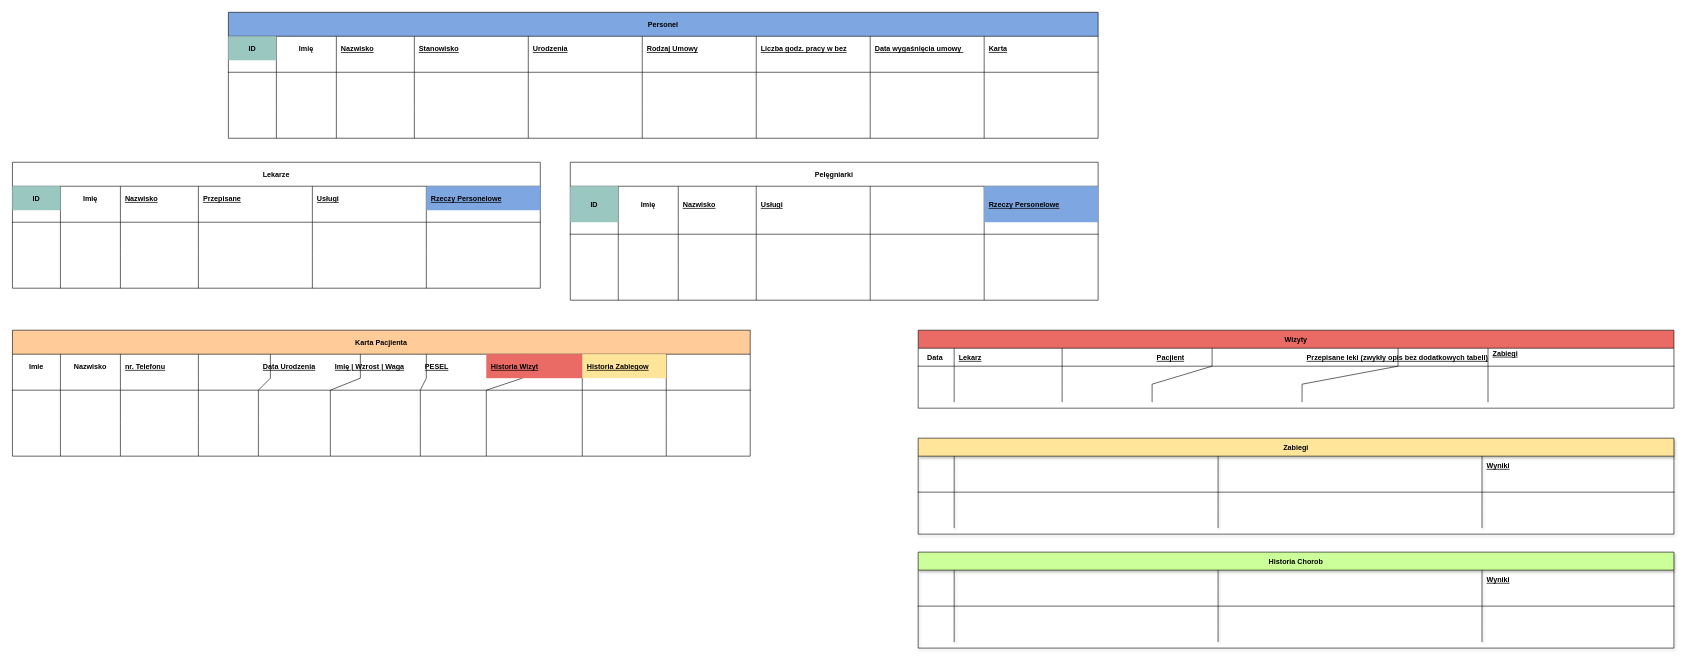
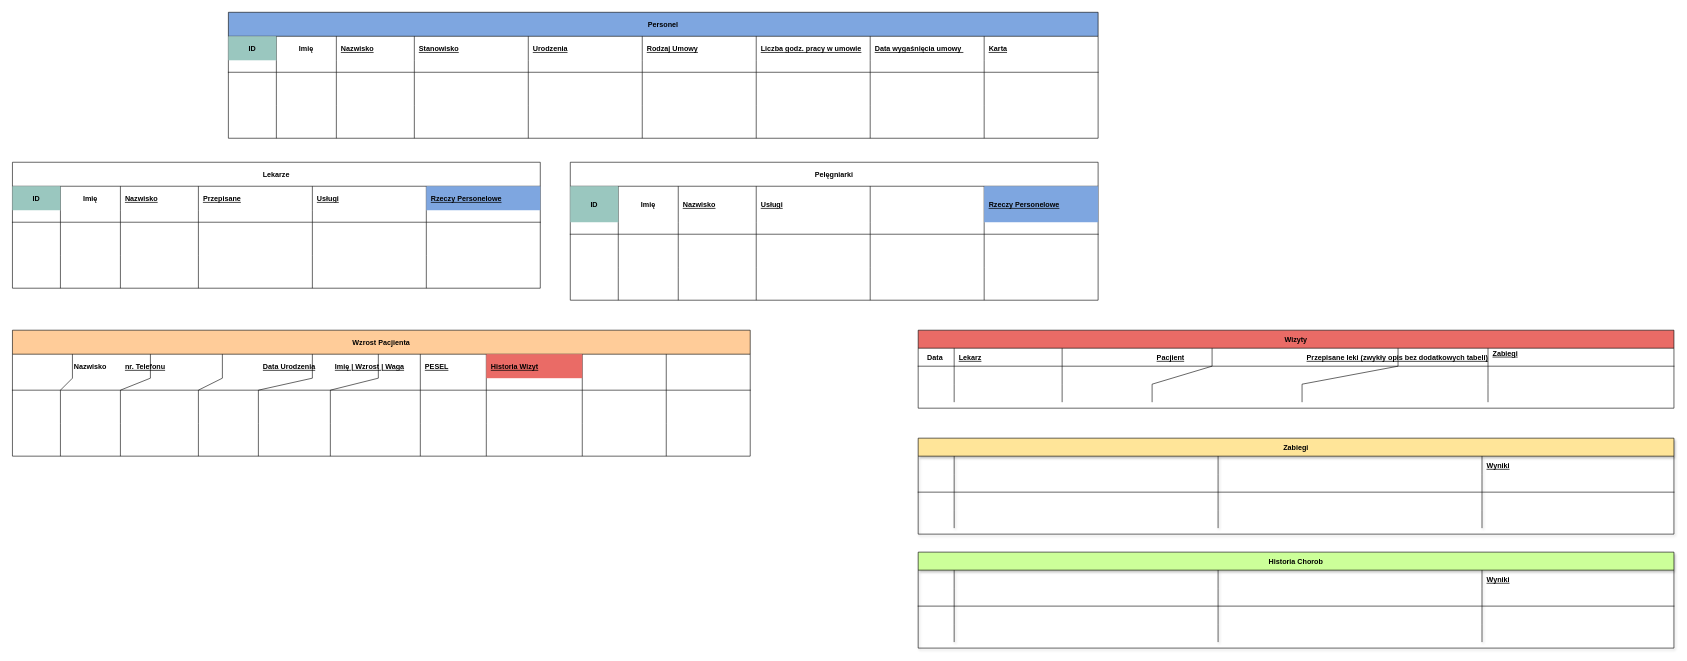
- <mxCell id="68" value="Liczba godz. pracy w bez" style="shape=partialRectangle;connectable=0;fillColor=none;top=0;left=0;bottom=0;right=0;align=left;spacingLeft=6;fontStyle=5;overflow=hidden;" parent="61" vertex="1"><mxGeometry x="880" width="190" height="40" as="geometry" /></mxCell>
+ <mxCell id="68" value="Liczba godz. pracy w umowie" style="shape=partialRectangle;connectable=0;fillColor=none;top=0;left=0;bottom=0;right=0;align=left;spacingLeft=6;fontStyle=5;overflow=hidden;" parent="61" vertex="1"><mxGeometry x="880" width="190" height="40" as="geometry" /></mxCell>
- <mxCell id="164" value="Karta Pacjienta" style="shape=table;startSize=40;container=1;collapsible=1;childLayout=tableLayout;fixedRows=3;rowLines=0;fontStyle=1;align=center;resizeLast=1;fillColor=#FFCC99;" parent="1" vertex="1"><mxGeometry x="20" y="550" width="1230.0" height="210" as="geometry"><mxRectangle x="320" y="290" width="60" height="30" as="alternateBounds" /></mxGeometry></mxCell>
+ <mxCell id="164" value="Wzrost Pacjienta" style="shape=table;startSize=40;container=1;collapsible=1;childLayout=tableLayout;fixedRows=3;rowLines=0;fontStyle=1;align=center;resizeLast=1;fillColor=#FFCC99;" parent="1" vertex="1"><mxGeometry x="20" y="550" width="1230.0" height="210" as="geometry"><mxRectangle x="320" y="290" width="60" height="30" as="alternateBounds" /></mxGeometry></mxCell>
- <mxCell id="166" value="Imie" style="shape=partialRectangle;connectable=0;fillColor=none;top=0;left=0;bottom=0;right=0;fontStyle=1;overflow=hidden;" parent="165" vertex="1"><mxGeometry width="80" height="40" as="geometry" /></mxCell>
- <mxCell id="173" value="Historia Zabiegow" style="shape=partialRectangle;connectable=0;fillColor=#FFE599;top=0;left=0;bottom=0;right=0;align=left;spacingLeft=6;fontStyle=5;overflow=hidden;shadow=0;" parent="165" vertex="1"><mxGeometry x="950" width="140.0" height="40" as="geometry" /></mxCell>
